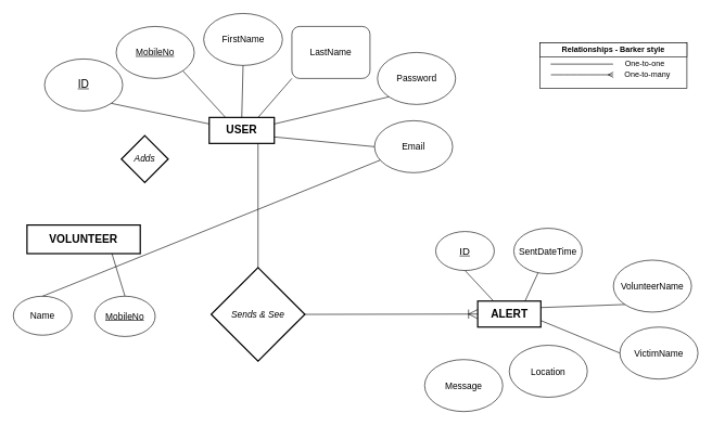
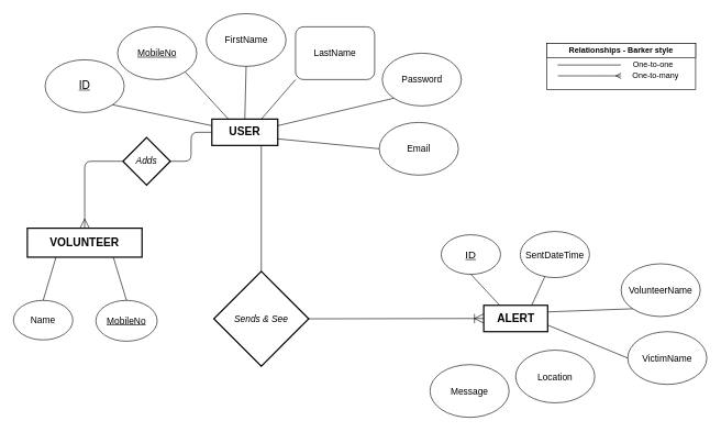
+ <mxCell id="35" value="" style="endArrow=none;html=1;entryX=1;entryY=0.5;entryDx=0;entryDy=0;exitX=0;exitY=0.5;exitDx=0;exitDy=0;edgeStyle=orthogonalEdgeStyle;" parent="1" source="2" target="34" edge="1"><mxGeometry width="50" height="50" relative="1" as="geometry"><mxPoint x="38" y="250" as="sourcePoint" /><mxPoint x="88" y="200" as="targetPoint" /></mxGeometry></mxCell>
+ <mxCell id="29" value="" style="edgeStyle=orthogonalEdgeStyle;fontSize=12;html=1;endArrow=ERmany;entryX=0.5;entryY=0;entryDx=0;entryDy=0;exitX=0;exitY=0.5;exitDx=0;exitDy=0;endFill=0;endSize=12;" parent="1" source="34" target="43" edge="1"><mxGeometry width="100" height="100" relative="1" as="geometry"><mxPoint x="168" y="250" as="sourcePoint" /><mxPoint x="124" y="328" as="targetPoint" /></mxGeometry></mxCell>
- <mxCell id="32" value="" style="endArrow=none;html=1;exitX=0.5;exitY=0;exitDx=0;exitDy=0;" parent="1" source="30" target="6" edge="1"><mxGeometry width="50" height="50" relative="1" as="geometry"><mxPoint x="-12" y="550" as="sourcePoint" /><mxPoint x="71.75" y="392" as="targetPoint" /></mxGeometry></mxCell>
+ <mxCell id="32" value="" style="endArrow=none;html=1;entryX=0.25;entryY=1;entryDx=0;entryDy=0;exitX=0.5;exitY=0;exitDx=0;exitDy=0;" parent="1" source="30" target="43" edge="1"><mxGeometry width="50" height="50" relative="1" as="geometry"><mxPoint x="-12" y="550" as="sourcePoint" /><mxPoint x="71.75" y="392" as="targetPoint" /></mxGeometry></mxCell>
